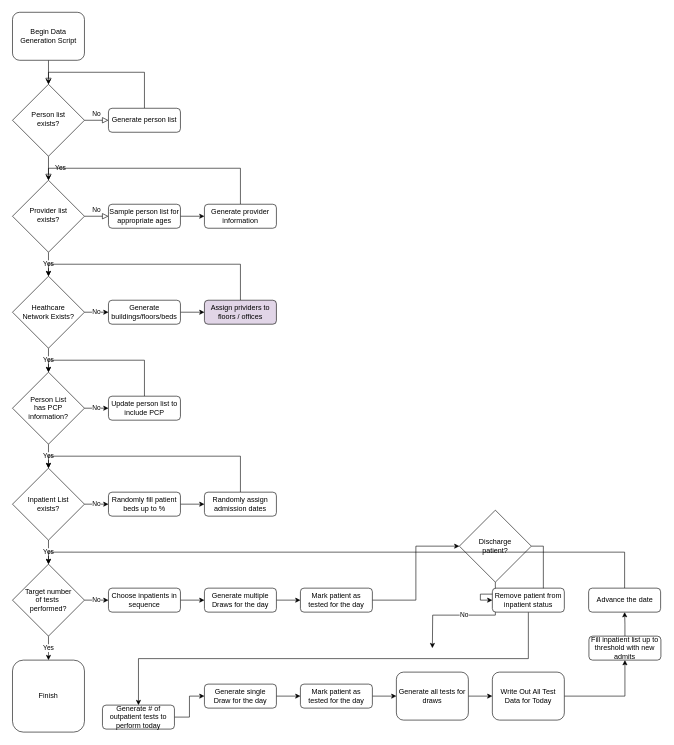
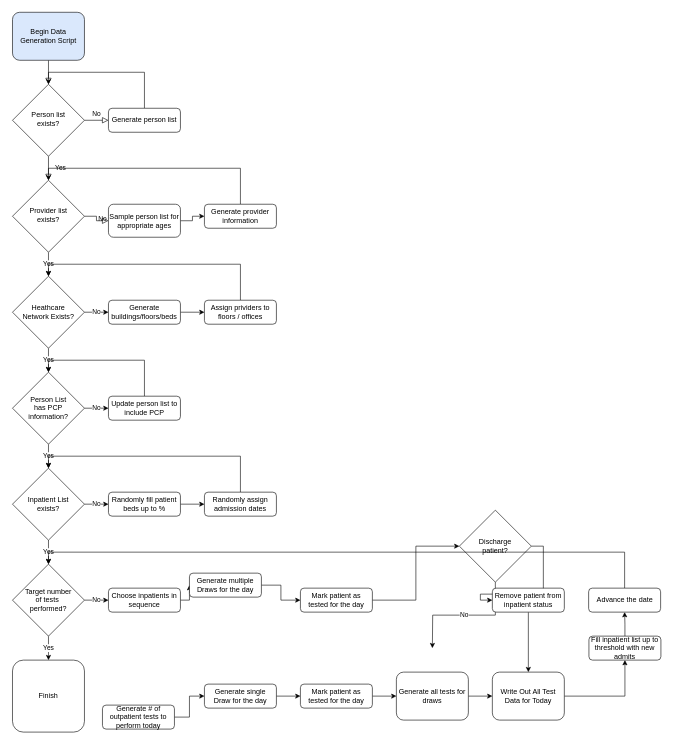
- <mxCell id="3" value="Begin Data Generation Script" style="rounded=1;whiteSpace=wrap;html=1;fontSize=12;glass=0;strokeWidth=1;shadow=0;" parent="1" vertex="1"><mxGeometry x="20" y="20" width="120" height="80" as="geometry" /></mxCell>
+ <mxCell id="3" value="Begin Data Generation Script" style="rounded=1;whiteSpace=wrap;html=1;fontSize=12;glass=0;strokeWidth=1;shadow=0;fillColor=#dae8fc;" parent="1" vertex="1"><mxGeometry x="20" y="20" width="120" height="80" as="geometry" /></mxCell>
- <mxCell id="13" value="Sample person list for appropriate ages" style="rounded=1;whiteSpace=wrap;html=1;fontSize=12;glass=0;strokeWidth=1;shadow=0;" parent="1" vertex="1"><mxGeometry x="180" y="340" width="120" height="40" as="geometry" /></mxCell>
+ <mxCell id="13" value="Sample person list for appropriate ages" style="rounded=1;whiteSpace=wrap;html=1;fontSize=12;glass=0;strokeWidth=1;shadow=0;" parent="1" vertex="1"><mxGeometry x="180" y="340" width="120" height="55" as="geometry" /></mxCell>
- <mxCell id="22" value="Assign prividers to floors / offices" style="rounded=1;whiteSpace=wrap;html=1;fontSize=12;glass=0;strokeWidth=1;shadow=0;fillColor=#e1d5e7;" vertex="1" parent="1"><mxGeometry x="340" y="500" width="120" height="40" as="geometry" /></mxCell>
+ <mxCell id="22" value="Assign prividers to floors / offices" style="rounded=1;whiteSpace=wrap;html=1;fontSize=12;glass=0;strokeWidth=1;shadow=0;" vertex="1" parent="1"><mxGeometry x="340" y="500" width="120" height="40" as="geometry" /></mxCell>
- <mxCell id="40" value="Generate multiple Draws for the day" style="rounded=1;whiteSpace=wrap;html=1;fontSize=12;glass=0;strokeWidth=1;shadow=0;" vertex="1" parent="1"><mxGeometry x="340" y="980" width="120" height="40" as="geometry" /></mxCell>
+ <mxCell id="40" value="Generate multiple Draws for the day" style="rounded=1;whiteSpace=wrap;html=1;fontSize=12;glass=0;strokeWidth=1;shadow=0;" vertex="1" parent="1"><mxGeometry x="315" y="955" width="120" height="40" as="geometry" /></mxCell>
- <mxCell id="50" style="edgeStyle=orthogonalEdgeStyle;rounded=0;orthogonalLoop=1;jettySize=auto;html=1;exitX=0.5;exitY=1;exitDx=0;exitDy=0;entryX=0.5;entryY=0;entryDx=0;entryDy=0;" edge="1" parent="1" source="51" target="44"><mxGeometry relative="1" as="geometry" /></mxCell>
+ <mxCell id="50" style="edgeStyle=orthogonalEdgeStyle;rounded=0;orthogonalLoop=1;jettySize=auto;html=1;exitX=0.5;exitY=1;exitDx=0;exitDy=0;" edge="1" parent="1" source="51" target="57"><mxGeometry relative="1" as="geometry" /></mxCell>
